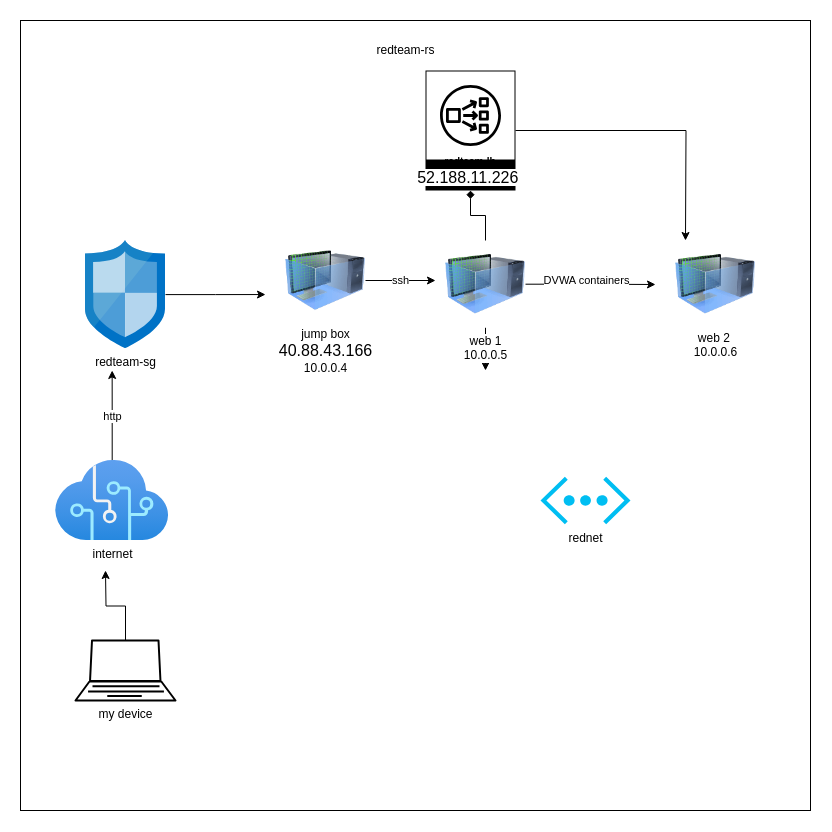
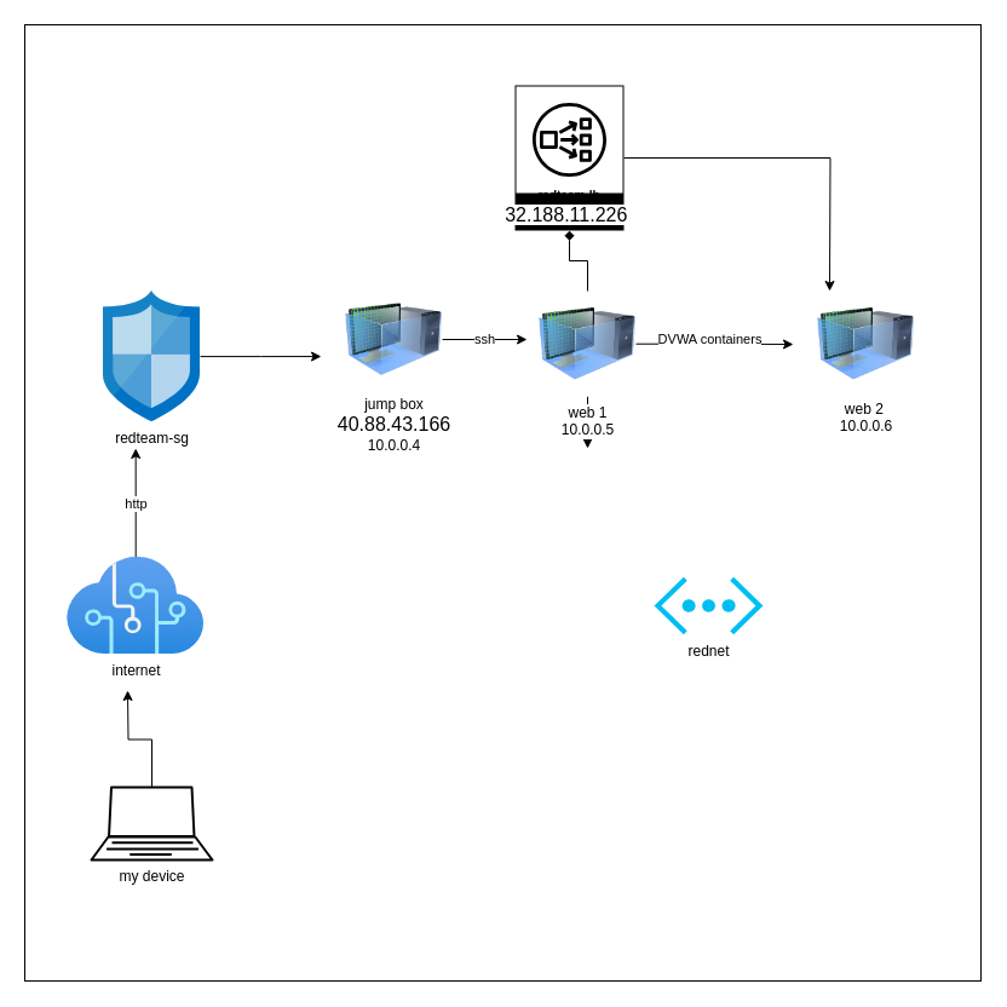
- <mxCell id="21" value="redteam-rs" style="text;html=1;align=center;verticalAlign=middle;resizable=0;points=[];autosize=1;strokeColor=none;fillColor=none;" vertex="1" parent="1"><mxGeometry x="370" y="40" width="70" height="20" as="geometry" /></mxCell>
- <mxCell id="15" value="redteam-lb&lt;br&gt;&lt;span style=&quot;font-size: 16px ; font-weight: 400 ; color: rgb(0 , 0 , 0) ; font-family: &amp;#34;az_ea_font&amp;#34; , &amp;#34;segoe ui&amp;#34; , &amp;#34;az_font&amp;#34; , , , , &amp;#34;roboto&amp;#34; , &amp;#34;oxygen&amp;#34; , &amp;#34;ubuntu&amp;#34; , &amp;#34;cantarell&amp;#34; , &amp;#34;open sans&amp;#34; , &amp;#34;helvetica neue&amp;#34; , sans-serif ; background-color: rgb(255 , 255 , 255)&quot;&gt;52.188.11.226&amp;nbsp;&lt;/span&gt;" style="outlineConnect=0;dashed=0;verticalLabelPosition=middle;verticalAlign=bottom;align=center;html=1;whiteSpace=wrap;fontSize=10;fontStyle=1;spacing=3;shape=mxgraph.aws4.productIcon;prIcon=mxgraph.aws4.network_load_balancer;" vertex="1" parent="1"><mxGeometry x="425" y="70" width="90" height="120" as="geometry" /></mxCell>
+ <mxCell id="15" value="redteam-lb&lt;br&gt;&lt;span style=&quot;font-size: 16px ; font-weight: 400 ; color: rgb(0 , 0 , 0) ; font-family: &amp;#34;az_ea_font&amp;#34; , &amp;#34;segoe ui&amp;#34; , &amp;#34;az_font&amp;#34; , , , , &amp;#34;roboto&amp;#34; , &amp;#34;oxygen&amp;#34; , &amp;#34;ubuntu&amp;#34; , &amp;#34;cantarell&amp;#34; , &amp;#34;open sans&amp;#34; , &amp;#34;helvetica neue&amp;#34; , sans-serif ; background-color: rgb(255 , 255 , 255)&quot;&gt;32.188.11.226&amp;nbsp;&lt;/span&gt;" style="outlineConnect=0;dashed=0;verticalLabelPosition=middle;verticalAlign=bottom;align=center;html=1;whiteSpace=wrap;fontSize=10;fontStyle=1;spacing=3;shape=mxgraph.aws4.productIcon;prIcon=mxgraph.aws4.network_load_balancer;" vertex="1" parent="1"><mxGeometry x="425" y="70" width="90" height="120" as="geometry" /></mxCell>
- <mxCell id="5" value="my device" style="verticalAlign=top;verticalLabelPosition=bottom;labelPosition=center;align=center;html=1;outlineConnect=0;gradientDirection=north;strokeWidth=2;shape=mxgraph.networks.laptop;shadow=0;" parent="1" vertex="1"><mxGeometry x="75" y="640" width="100" height="60" as="geometry" /></mxCell>
+ <mxCell id="5" value="my device" style="verticalAlign=top;verticalLabelPosition=bottom;labelPosition=center;align=center;html=1;outlineConnect=0;gradientDirection=north;strokeWidth=2;shape=mxgraph.networks.laptop;shadow=0;" parent="1" vertex="1"><mxGeometry x="75" y="650" width="100" height="60" as="geometry" /></mxCell>
